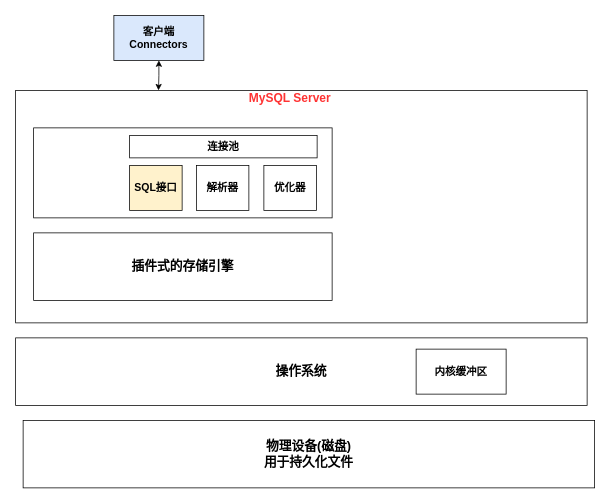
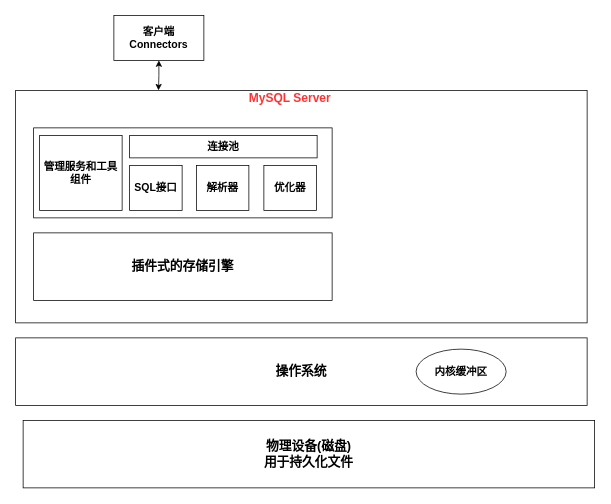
- <mxCell id="3" value="&lt;b style=&quot;font-size: 14px&quot;&gt;客户端&lt;br&gt;Connectors&lt;/b&gt;" style="rounded=0;whiteSpace=wrap;html=1;fillColor=#dae8fc;" parent="1" vertex="1"><mxGeometry x="151" y="20" width="120" height="60" as="geometry" /></mxCell>
+ <mxCell id="3" value="&lt;b style=&quot;font-size: 14px&quot;&gt;客户端&lt;br&gt;Connectors&lt;/b&gt;" style="rounded=0;whiteSpace=wrap;html=1;" parent="1" vertex="1"><mxGeometry x="151" y="20" width="120" height="60" as="geometry" /></mxCell>
+ <mxCell id="7" value="&lt;b&gt;&lt;font style=&quot;font-size: 14px&quot;&gt;管理服务和工具组件&lt;/font&gt;&lt;/b&gt;" style="rounded=0;whiteSpace=wrap;html=1;" parent="1" vertex="1"><mxGeometry x="52" y="180" width="110" height="100" as="geometry" /></mxCell>
- <mxCell id="9" value="&lt;b&gt;&lt;font style=&quot;font-size: 14px&quot;&gt;SQL接口&lt;/font&gt;&lt;/b&gt;" style="rounded=0;whiteSpace=wrap;html=1;fillColor=#fff2cc;" parent="1" vertex="1"><mxGeometry x="172" y="220" width="70" height="60" as="geometry" /></mxCell>
+ <mxCell id="9" value="&lt;b&gt;&lt;font style=&quot;font-size: 14px&quot;&gt;SQL接口&lt;/font&gt;&lt;/b&gt;" style="rounded=0;whiteSpace=wrap;html=1;" parent="1" vertex="1"><mxGeometry x="172" y="220" width="70" height="60" as="geometry" /></mxCell>
- <mxCell id="14" value="&lt;span style=&quot;font-size: 14px&quot;&gt;&lt;b&gt;内核缓冲区&lt;/b&gt;&lt;/span&gt;" style="rounded=0;whiteSpace=wrap;html=1;" parent="1" vertex="1"><mxGeometry x="554" y="465" width="120" height="60" as="geometry" /></mxCell>
+ <mxCell id="14" value="&lt;span style=&quot;font-size: 14px&quot;&gt;&lt;b&gt;内核缓冲区&lt;/b&gt;&lt;/span&gt;" style="ellipse;whiteSpace=wrap;html=1;" parent="1" vertex="1"><mxGeometry x="554" y="465" width="120" height="60" as="geometry" /></mxCell>
